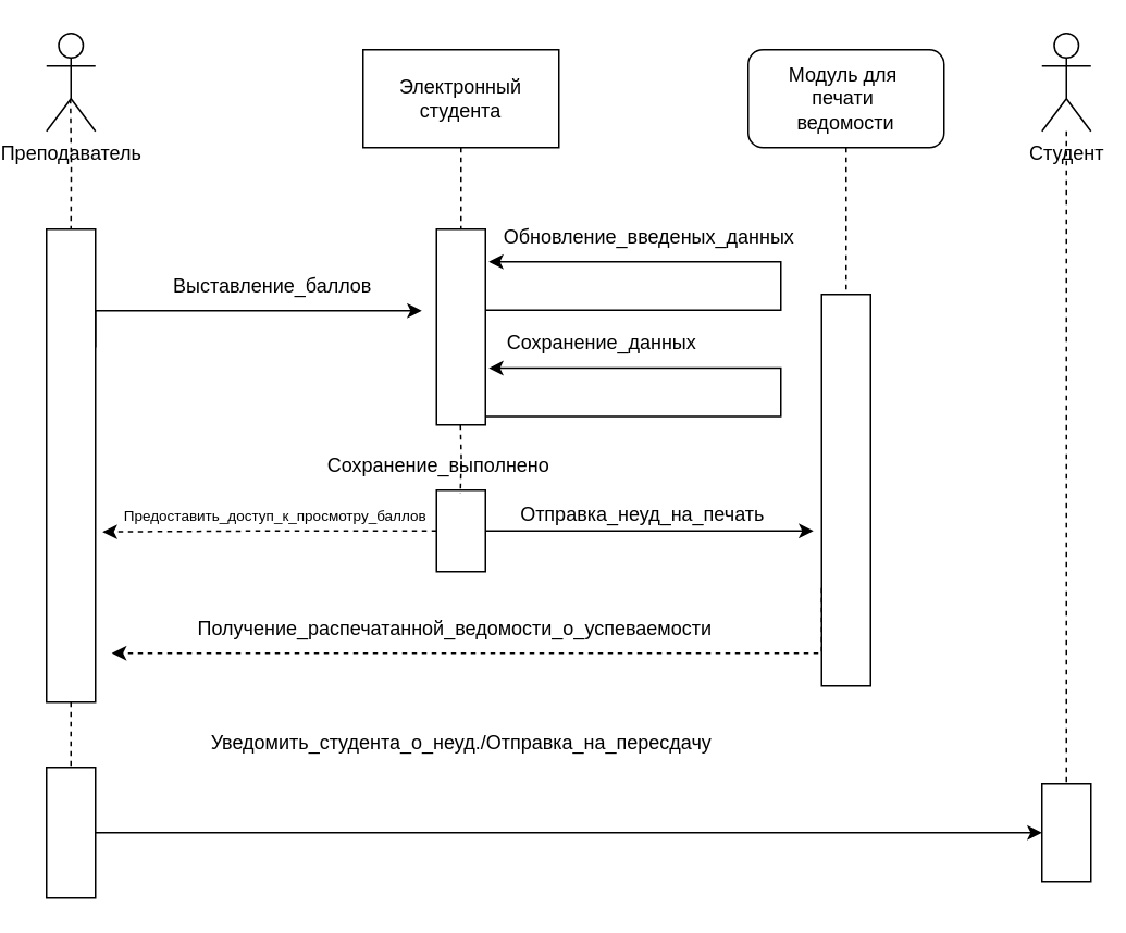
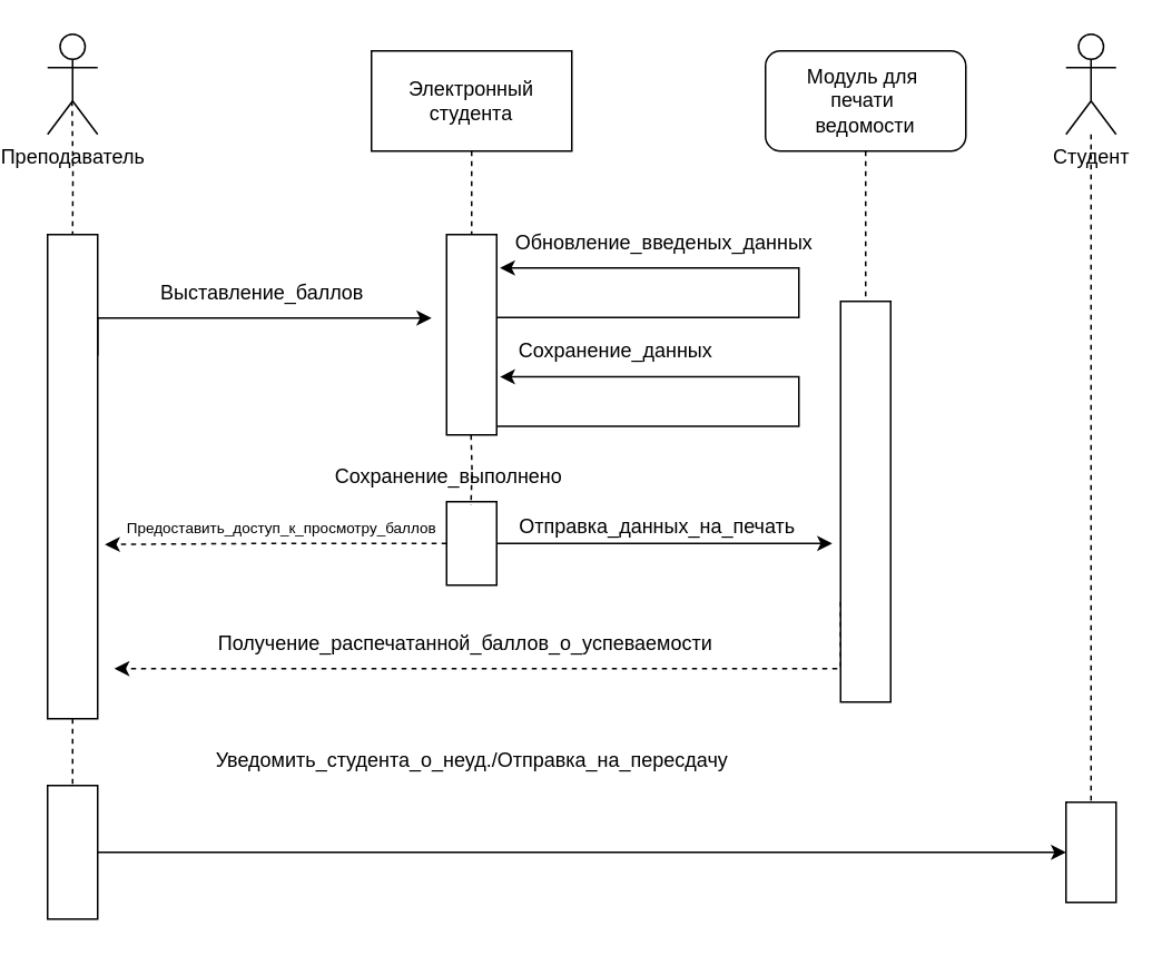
- <mxCell id="18" value="Выставление_баллов&amp;nbsp;" style="text;html=1;align=center;verticalAlign=middle;resizable=0;points=[];autosize=1;strokeColor=none;fillColor=none;" vertex="1" parent="1"><mxGeometry x="85" y="160" width="150" height="30" as="geometry" /></mxCell>
+ <mxCell id="18" value="Выставление_баллов&amp;nbsp;" style="text;html=1;align=center;verticalAlign=middle;resizable=0;points=[];autosize=1;strokeColor=none;fillColor=none;" vertex="1" parent="1"><mxGeometry x="75" y="160" width="150" height="30" as="geometry" /></mxCell>
- <mxCell id="30" value="Отправка_неуд_на_печать" style="text;html=1;align=center;verticalAlign=middle;resizable=0;points=[];autosize=1;strokeColor=none;fillColor=none;" vertex="1" parent="1"><mxGeometry x="290" y="300" width="190" height="30" as="geometry" /></mxCell>
+ <mxCell id="30" value="Отправка_данных_на_печать" style="text;html=1;align=center;verticalAlign=middle;resizable=0;points=[];autosize=1;strokeColor=none;fillColor=none;" vertex="1" parent="1"><mxGeometry x="290" y="300" width="190" height="30" as="geometry" /></mxCell>
- <mxCell id="31" value="Получение_распечатанной_ведомости_о_успеваемости" style="text;html=1;align=center;verticalAlign=middle;resizable=0;points=[];autosize=1;strokeColor=none;fillColor=none;" vertex="1" parent="1"><mxGeometry x="100" y="370" width="340" height="30" as="geometry" /></mxCell>
+ <mxCell id="31" value="Получение_распечатанной_баллов_о_успеваемости" style="text;html=1;align=center;verticalAlign=middle;resizable=0;points=[];autosize=1;strokeColor=none;fillColor=none;" vertex="1" parent="1"><mxGeometry x="100" y="370" width="340" height="30" as="geometry" /></mxCell>
